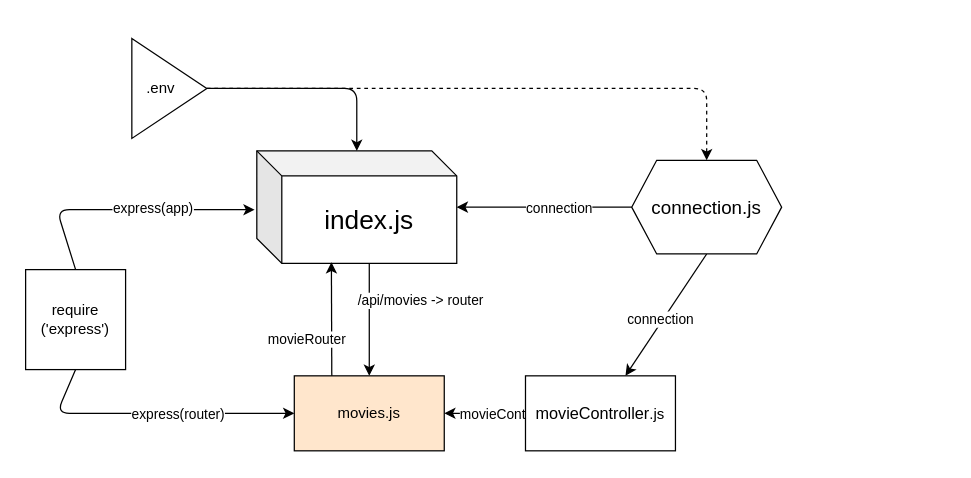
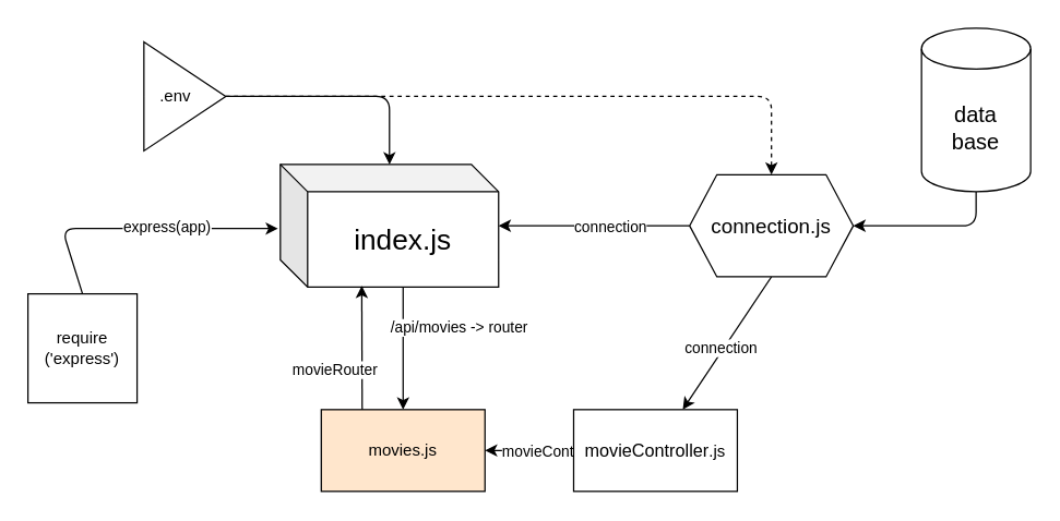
+ <mxCell id="6" value="&lt;font style=&quot;font-size: 16px;&quot;&gt;data&lt;/font&gt;&lt;div&gt;&lt;font style=&quot;font-size: 16px;&quot;&gt;base&lt;/font&gt;&lt;/div&gt;" style="shape=cylinder3;whiteSpace=wrap;html=1;boundedLbl=1;backgroundOutline=1;size=15;" vertex="1" parent="1"><mxGeometry x="675" y="20" width="80" height="120" as="geometry" /></mxCell>
+ <mxCell id="5" style="edgeStyle=none;html=1;exitX=0.5;exitY=1;exitDx=0;exitDy=0;exitPerimeter=0;entryX=1;entryY=0.5;entryDx=0;entryDy=0;" edge="1" parent="1" source="6" target="13"><mxGeometry relative="1" as="geometry"><Array as="points"><mxPoint x="715" y="165" /></Array></mxGeometry></mxCell>
- <mxCell id="21" style="edgeStyle=none;html=1;exitX=0.5;exitY=1;exitDx=0;exitDy=0;entryX=0;entryY=0.5;entryDx=0;entryDy=0;" edge="1" parent="1" source="23" target="10"><mxGeometry relative="1" as="geometry"><Array as="points"><mxPoint x="45" y="330" /></Array></mxGeometry></mxCell>
- <mxCell id="22" value="express(router)" style="edgeLabel;html=1;align=center;verticalAlign=middle;resizable=0;points=[];" vertex="1" connectable="0" parent="21"><mxGeometry x="0.256" y="-3" relative="1" as="geometry"><mxPoint x="-8" y="-3" as="offset" /></mxGeometry></mxCell>
